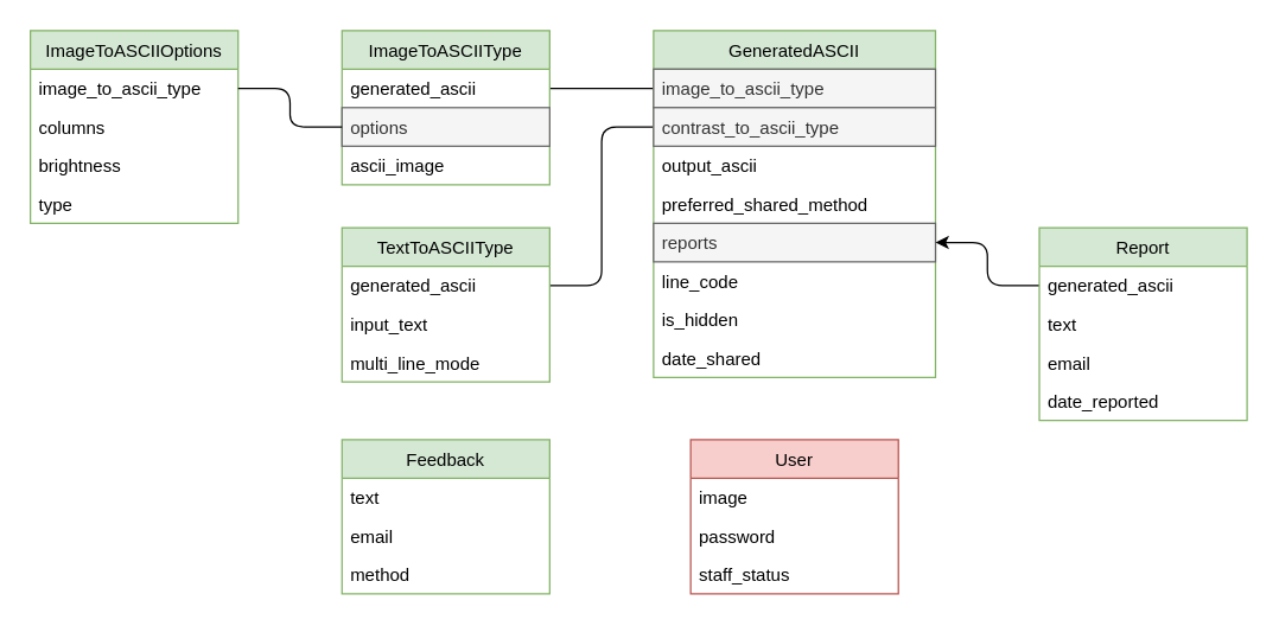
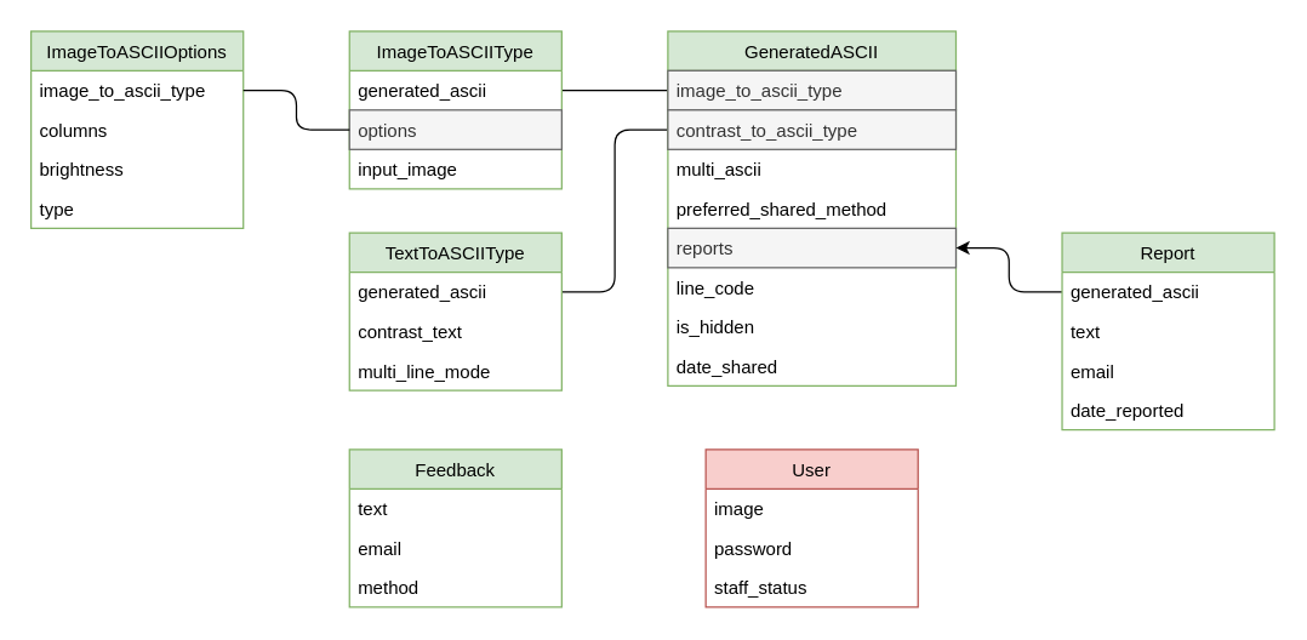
- <mxCell id="20" value="ascii_image" style="text;strokeColor=none;fillColor=none;align=left;verticalAlign=top;spacingLeft=4;spacingRight=4;overflow=hidden;rotatable=0;points=[[0,0.5],[1,0.5]];portConstraint=eastwest;" parent="17" vertex="1"><mxGeometry y="78" width="140" height="26" as="geometry" /></mxCell>
+ <mxCell id="20" value="input_image" style="text;strokeColor=none;fillColor=none;align=left;verticalAlign=top;spacingLeft=4;spacingRight=4;overflow=hidden;rotatable=0;points=[[0,0.5],[1,0.5]];portConstraint=eastwest;" parent="17" vertex="1"><mxGeometry y="78" width="140" height="26" as="geometry" /></mxCell>
- <mxCell id="7" value="output_ascii" style="text;align=left;verticalAlign=top;spacingLeft=4;spacingRight=4;overflow=hidden;rotatable=0;points=[[0,0.5],[1,0.5]];portConstraint=eastwest;" parent="4" vertex="1"><mxGeometry y="78" width="190" height="26" as="geometry" /></mxCell>
+ <mxCell id="7" value="multi_ascii" style="text;align=left;verticalAlign=top;spacingLeft=4;spacingRight=4;overflow=hidden;rotatable=0;points=[[0,0.5],[1,0.5]];portConstraint=eastwest;" parent="4" vertex="1"><mxGeometry y="78" width="190" height="26" as="geometry" /></mxCell>
- <mxCell id="15" value="input_text" style="text;strokeColor=none;fillColor=none;align=left;verticalAlign=top;spacingLeft=4;spacingRight=4;overflow=hidden;rotatable=0;points=[[0,0.5],[1,0.5]];portConstraint=eastwest;" parent="13" vertex="1"><mxGeometry y="52" width="140" height="26" as="geometry" /></mxCell>
+ <mxCell id="15" value="contrast_text" style="text;strokeColor=none;fillColor=none;align=left;verticalAlign=top;spacingLeft=4;spacingRight=4;overflow=hidden;rotatable=0;points=[[0,0.5],[1,0.5]];portConstraint=eastwest;" parent="13" vertex="1"><mxGeometry y="52" width="140" height="26" as="geometry" /></mxCell>
